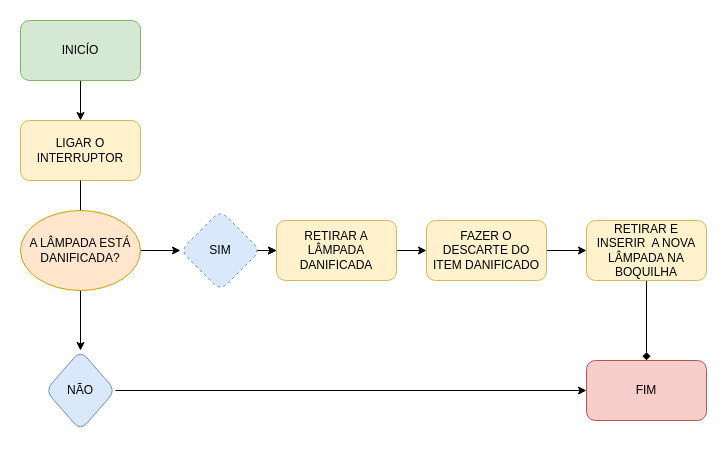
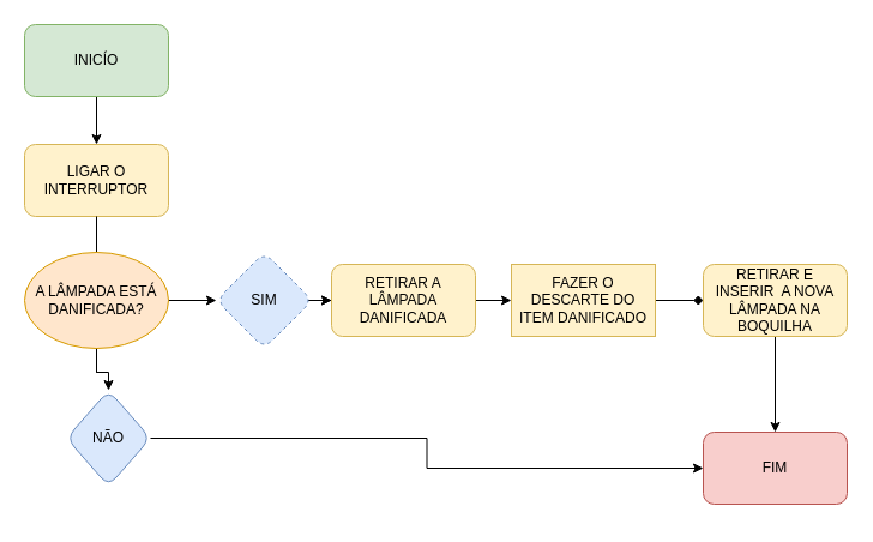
- <mxCell id="15" value="FAZER O DESCARTE DO ITEM DANIFICADO" style="whiteSpace=wrap;html=1;fillColor=#fff2cc;strokeColor=#d6b656;rounded=1;" vertex="1" parent="1"><mxGeometry x="426" y="220" width="120" height="60" as="geometry" /></mxCell>
+ <mxCell id="15" value="FAZER O DESCARTE DO ITEM DANIFICADO" style="whiteSpace=wrap;html=1;fillColor=#fff2cc;strokeColor=#d6b656;rounded=0;" vertex="1" parent="1"><mxGeometry x="426" y="220" width="120" height="60" as="geometry" /></mxCell>
- <mxCell id="14" value="" style="edgeStyle=orthogonalEdgeStyle;rounded=0;orthogonalLoop=1;jettySize=auto;html=1;" edge="1" parent="1" source="15" target="17"><mxGeometry relative="1" as="geometry" /></mxCell>
+ <mxCell id="14" value="" style="edgeStyle=orthogonalEdgeStyle;rounded=0;orthogonalLoop=1;jettySize=auto;html=1;endArrow=diamond;" edge="1" parent="1" source="15" target="17"><mxGeometry relative="1" as="geometry" /></mxCell>
- <mxCell id="16" value="" style="edgeStyle=orthogonalEdgeStyle;rounded=0;orthogonalLoop=1;jettySize=auto;html=1;endArrow=diamond;" edge="1" parent="1" source="17" target="13"><mxGeometry relative="1" as="geometry" /></mxCell>
+ <mxCell id="16" value="" style="edgeStyle=orthogonalEdgeStyle;rounded=0;orthogonalLoop=1;jettySize=auto;html=1;" edge="1" parent="1" source="17" target="13"><mxGeometry relative="1" as="geometry" /></mxCell>
- <mxCell id="10" value="NÃO" style="rhombus;whiteSpace=wrap;html=1;fillColor=#dae8fc;strokeColor=#6c8ebf;rounded=1;" vertex="1" parent="1"><mxGeometry x="45" y="350" width="70" height="80" as="geometry" /></mxCell>
+ <mxCell id="10" value="NÃO" style="rhombus;whiteSpace=wrap;html=1;fillColor=#dae8fc;strokeColor=#6c8ebf;rounded=1;" vertex="1" parent="1"><mxGeometry x="55" y="325" width="70" height="80" as="geometry" /></mxCell>
